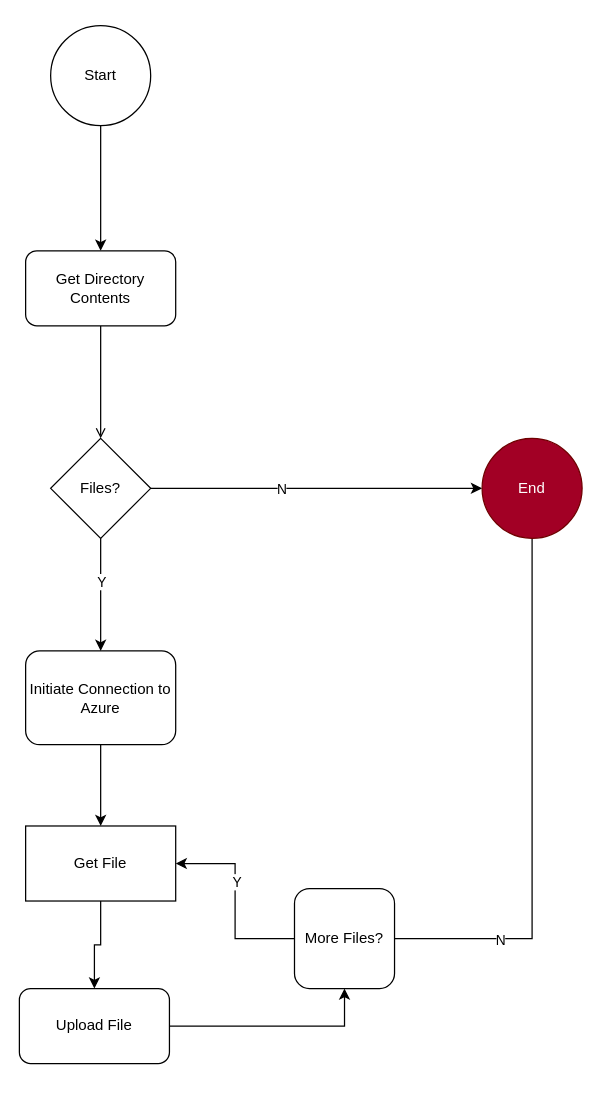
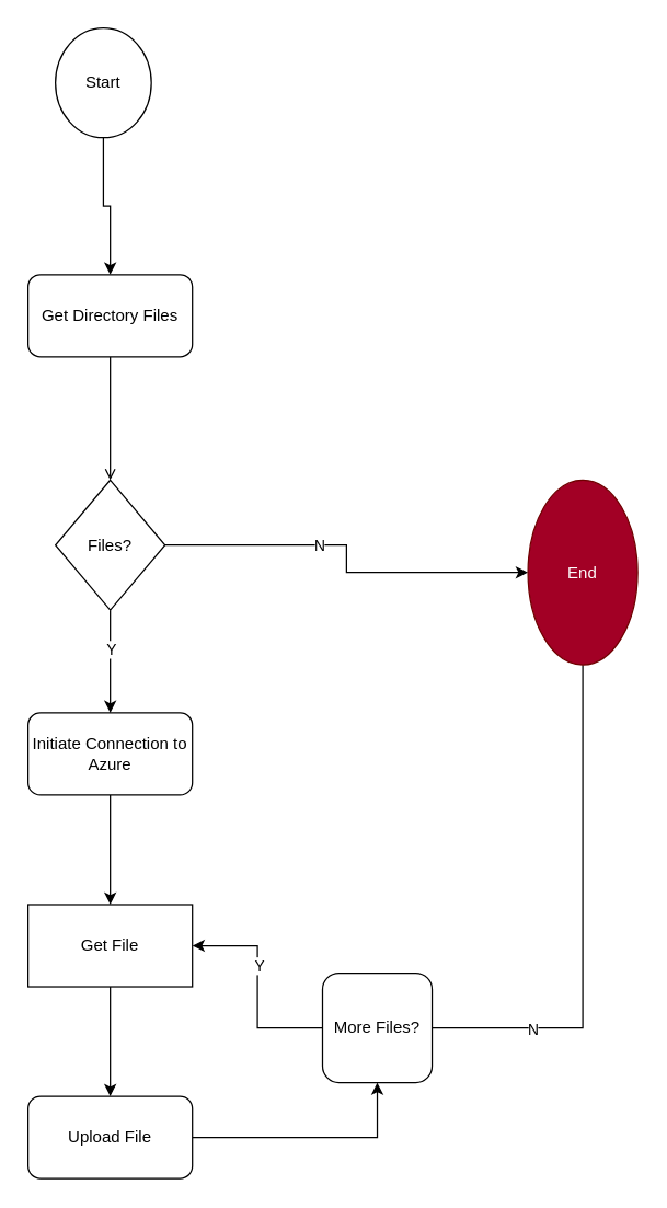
- <mxCell id="3" value="Start" style="ellipse;whiteSpace=wrap;html=1;aspect=fixed;" parent="1" vertex="1"><mxGeometry x="40" y="20" width="80" height="80" as="geometry" /></mxCell>
+ <mxCell id="3" value="Start" style="ellipse;whiteSpace=wrap;html=1;aspect=fixed;" parent="1" vertex="1"><mxGeometry x="40" y="20" width="70" height="80" as="geometry" /></mxCell>
- <mxCell id="5" value="Get Directory Contents" style="rounded=1;whiteSpace=wrap;html=1;" parent="1" vertex="1"><mxGeometry x="20" y="200" width="120" height="60" as="geometry" /></mxCell>
+ <mxCell id="5" value="Get Directory Files" style="rounded=1;whiteSpace=wrap;html=1;" parent="1" vertex="1"><mxGeometry x="20" y="200" width="120" height="60" as="geometry" /></mxCell>
- <mxCell id="10" value="Files?" style="rhombus;whiteSpace=wrap;html=1;" parent="1" vertex="1"><mxGeometry x="40" y="350" width="80" height="80" as="geometry" /></mxCell>
+ <mxCell id="10" value="Files?" style="rhombus;whiteSpace=wrap;html=1;" parent="1" vertex="1"><mxGeometry x="40" y="350" width="80" height="95" as="geometry" /></mxCell>
- <mxCell id="22" value="End" style="ellipse;whiteSpace=wrap;html=1;aspect=fixed;fillColor=#a20025;strokeColor=#6F0000;fontColor=#ffffff;" parent="1" vertex="1"><mxGeometry x="385" y="350" width="80" height="80" as="geometry" /></mxCell>
+ <mxCell id="22" value="End" style="ellipse;whiteSpace=wrap;html=1;aspect=fixed;fillColor=#a20025;strokeColor=#6F0000;fontColor=#ffffff;" parent="1" vertex="1"><mxGeometry x="385" y="350" width="80" height="135" as="geometry" /></mxCell>
- <mxCell id="12" value="Initiate Connection to Azure" style="rounded=1;whiteSpace=wrap;html=1;" parent="1" vertex="1"><mxGeometry x="20" y="520" width="120" height="75" as="geometry" /></mxCell>
+ <mxCell id="12" value="Initiate Connection to Azure" style="rounded=1;whiteSpace=wrap;html=1;" parent="1" vertex="1"><mxGeometry x="20" y="520" width="120" height="60" as="geometry" /></mxCell>
- <mxCell id="16" value="Upload File" style="rounded=1;whiteSpace=wrap;html=1;" parent="1" vertex="1"><mxGeometry x="15" y="790" width="120" height="60" as="geometry" /></mxCell>
+ <mxCell id="16" value="Upload File" style="rounded=1;whiteSpace=wrap;html=1;" parent="1" vertex="1"><mxGeometry x="20" y="800" width="120" height="60" as="geometry" /></mxCell>
